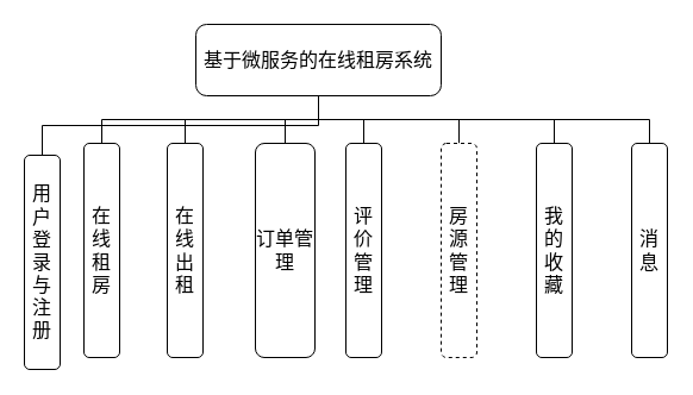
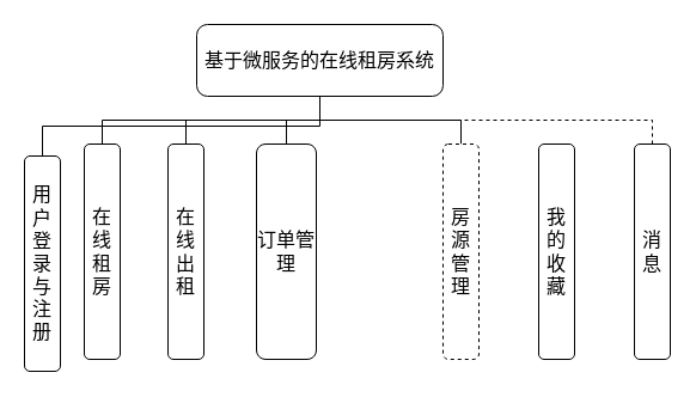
- <mxCell id="15" style="edgeStyle=orthogonalEdgeStyle;rounded=0;orthogonalLoop=1;jettySize=auto;html=1;exitX=0.5;exitY=0;exitDx=0;exitDy=0;entryX=0.5;entryY=1;entryDx=0;entryDy=0;endArrow=none;endFill=0;" parent="1" source="16" target="2" edge="1"><mxGeometry relative="1" as="geometry" /></mxCell>
+ <mxCell id="15" style="edgeStyle=orthogonalEdgeStyle;rounded=0;orthogonalLoop=1;jettySize=auto;html=1;exitX=0.5;exitY=0;exitDx=0;exitDy=0;entryX=0.5;entryY=1;entryDx=0;entryDy=0;endArrow=none;endFill=0;dashed=1;" parent="1" source="16" target="2" edge="1"><mxGeometry relative="1" as="geometry" /></mxCell>
- <mxCell id="9" style="edgeStyle=orthogonalEdgeStyle;rounded=0;orthogonalLoop=1;jettySize=auto;html=1;exitX=0.5;exitY=0;exitDx=0;exitDy=0;entryX=0.5;entryY=1;entryDx=0;entryDy=0;endArrow=none;endFill=0;" parent="1" source="10" target="2" edge="1"><mxGeometry relative="1" as="geometry" /></mxCell>
- <mxCell id="13" style="edgeStyle=orthogonalEdgeStyle;rounded=0;orthogonalLoop=1;jettySize=auto;html=1;exitX=0.5;exitY=0;exitDx=0;exitDy=0;entryX=0.5;entryY=1;entryDx=0;entryDy=0;endArrow=none;endFill=0;" parent="1" source="14" target="2" edge="1"><mxGeometry relative="1" as="geometry" /></mxCell>
- <mxCell id="10" value="评价管理" style="rounded=1;whiteSpace=wrap;html=1;verticalAlign=middle;horizontal=1;fontStyle=0;labelPosition=center;verticalLabelPosition=middle;align=center;fontSize=16;" parent="1" vertex="1"><mxGeometry x="290" y="120" width="30" height="180" as="geometry" /></mxCell>
